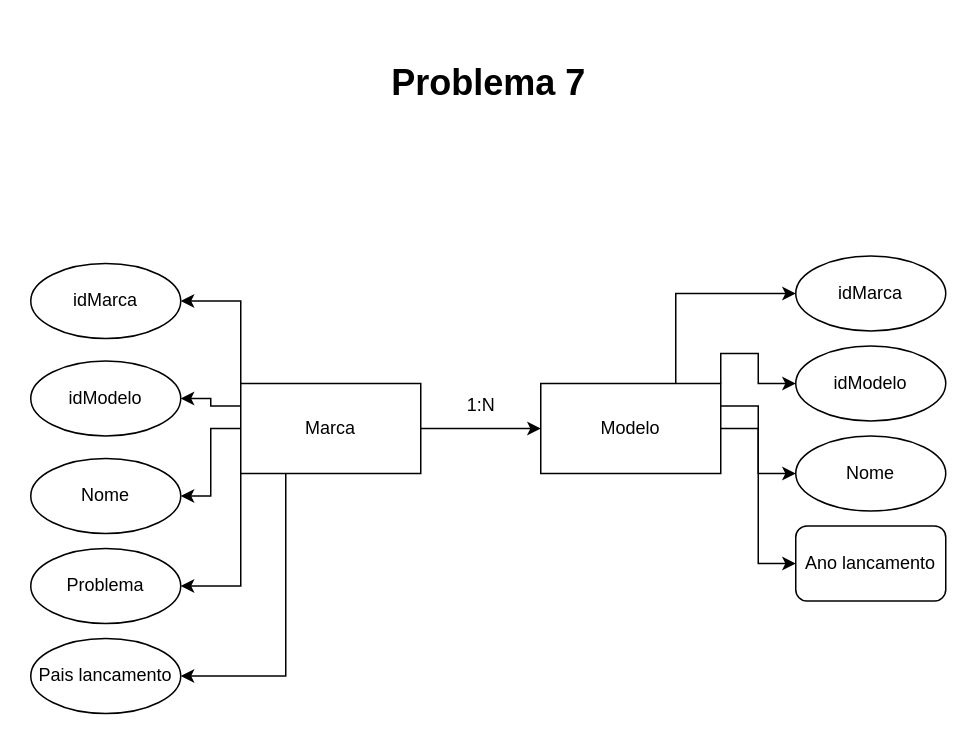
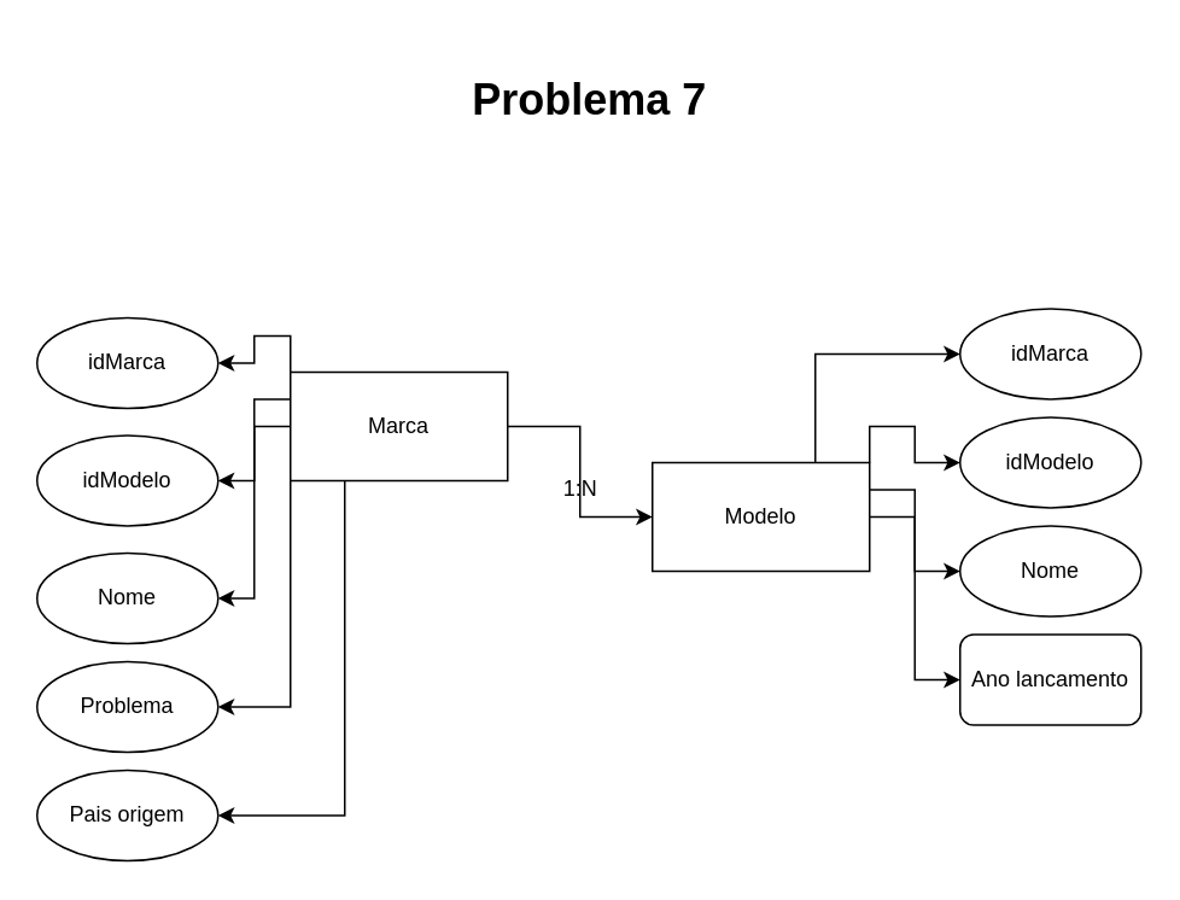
- <mxCell id="8" value="Marca" style="rounded=0;whiteSpace=wrap;html=1;" parent="1" vertex="1"><mxGeometry x="160" y="255" width="120" height="60" as="geometry" /></mxCell>
+ <mxCell id="8" value="Marca" style="rounded=0;whiteSpace=wrap;html=1;" parent="1" vertex="1"><mxGeometry x="160" y="205" width="120" height="60" as="geometry" /></mxCell>
- <mxCell id="23" value="Pais lancamento" style="ellipse;whiteSpace=wrap;html=1;" parent="1" vertex="1"><mxGeometry x="20" y="425" width="100" height="50" as="geometry" /></mxCell>
+ <mxCell id="23" value="Pais origem" style="ellipse;whiteSpace=wrap;html=1;" parent="1" vertex="1"><mxGeometry x="20" y="425" width="100" height="50" as="geometry" /></mxCell>
